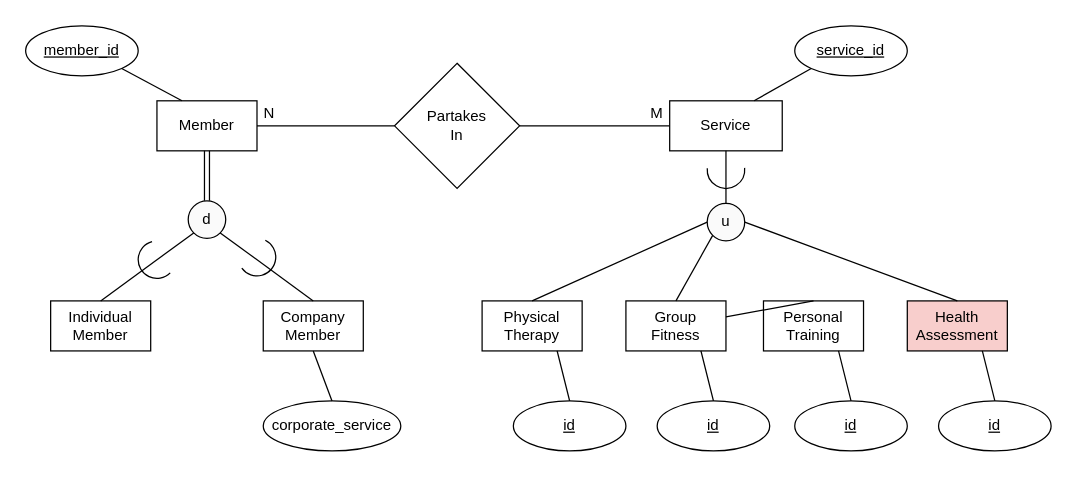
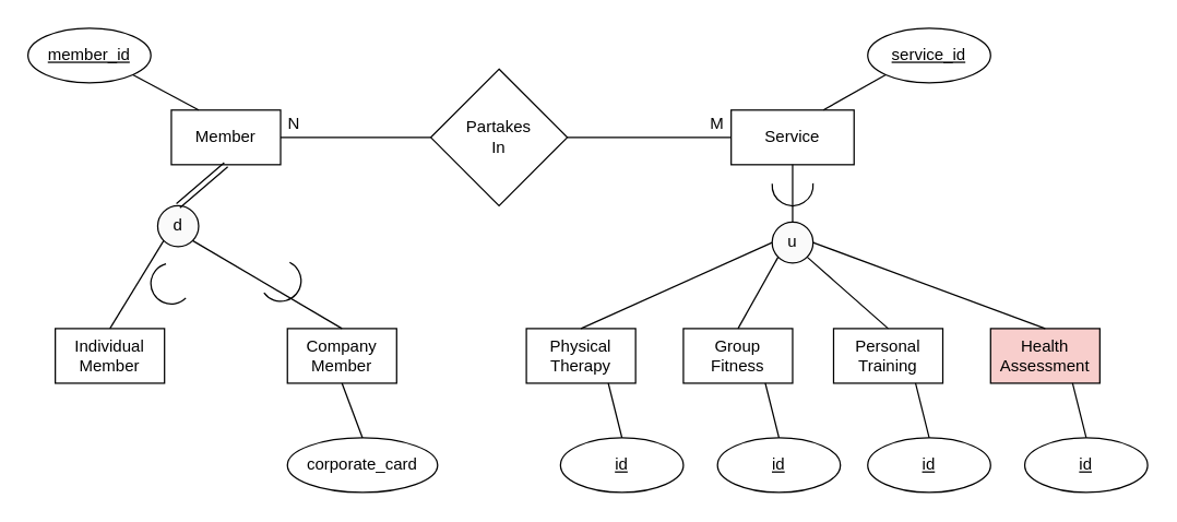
- <mxCell id="15" value="d" style="ellipse;whiteSpace=wrap;html=1;aspect=fixed;fillColor=#FAFAFA;" vertex="1" parent="1"><mxGeometry x="150" y="160" width="30" height="30" as="geometry" /></mxCell>
+ <mxCell id="15" value="d" style="ellipse;whiteSpace=wrap;html=1;aspect=fixed;fillColor=#FAFAFA;" vertex="1" parent="1"><mxGeometry x="115" y="150" width="30" height="30" as="geometry" /></mxCell>
- <mxCell id="40" value="" style="endArrow=none;html=1;exitX=0.5;exitY=0;exitDx=0;exitDy=0;" edge="1" parent="1" source="32" target="29"><mxGeometry width="50" height="50" relative="1" as="geometry"><mxPoint x="610" y="262.39" as="sourcePoint" /><mxPoint x="639.393" y="209.997" as="targetPoint" /></mxGeometry></mxCell>
+ <mxCell id="40" value="" style="endArrow=none;html=1;exitX=0.5;exitY=0;exitDx=0;exitDy=0;entryX=1;entryY=1;entryDx=0;entryDy=0;" edge="1" parent="1" source="32" target="23"><mxGeometry width="50" height="50" relative="1" as="geometry"><mxPoint x="610" y="262.39" as="sourcePoint" /><mxPoint x="639.393" y="209.997" as="targetPoint" /></mxGeometry></mxCell>
- <mxCell id="21" value="corporate_service" style="ellipse;whiteSpace=wrap;html=1;" vertex="1" parent="1"><mxGeometry x="210" y="320" width="110" height="40" as="geometry" /></mxCell>
+ <mxCell id="21" value="corporate_card" style="ellipse;whiteSpace=wrap;html=1;" vertex="1" parent="1"><mxGeometry x="210" y="320" width="110" height="40" as="geometry" /></mxCell>
